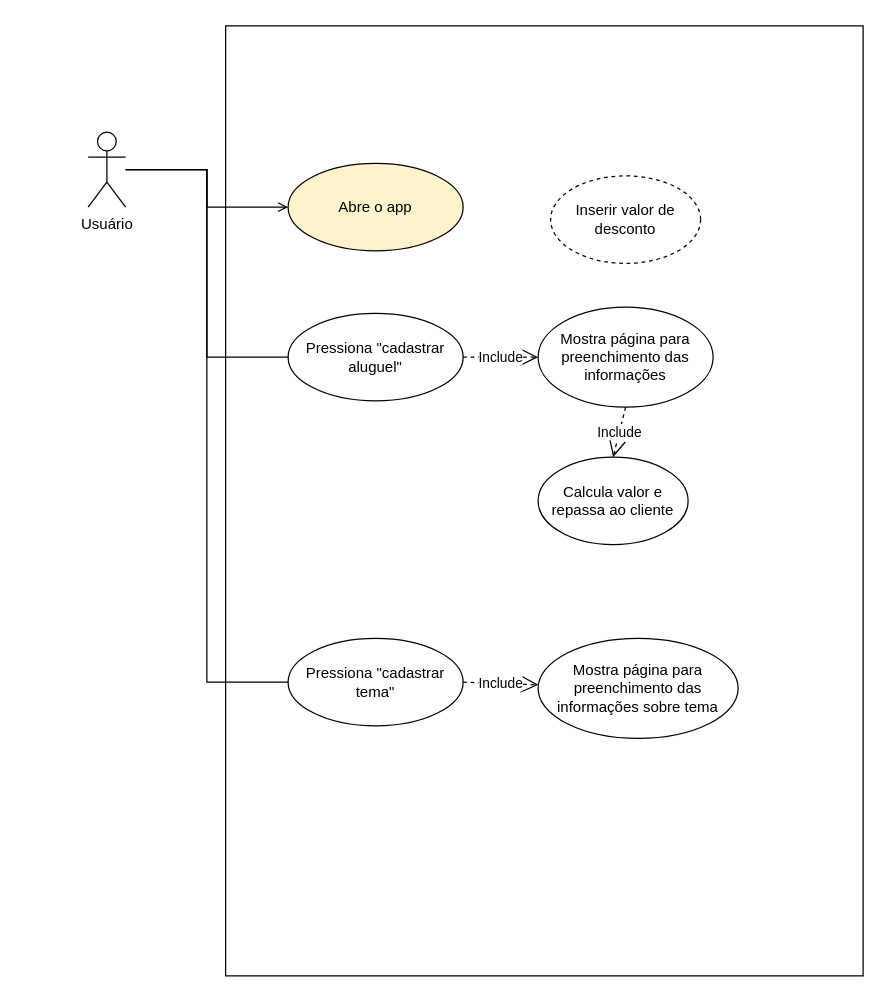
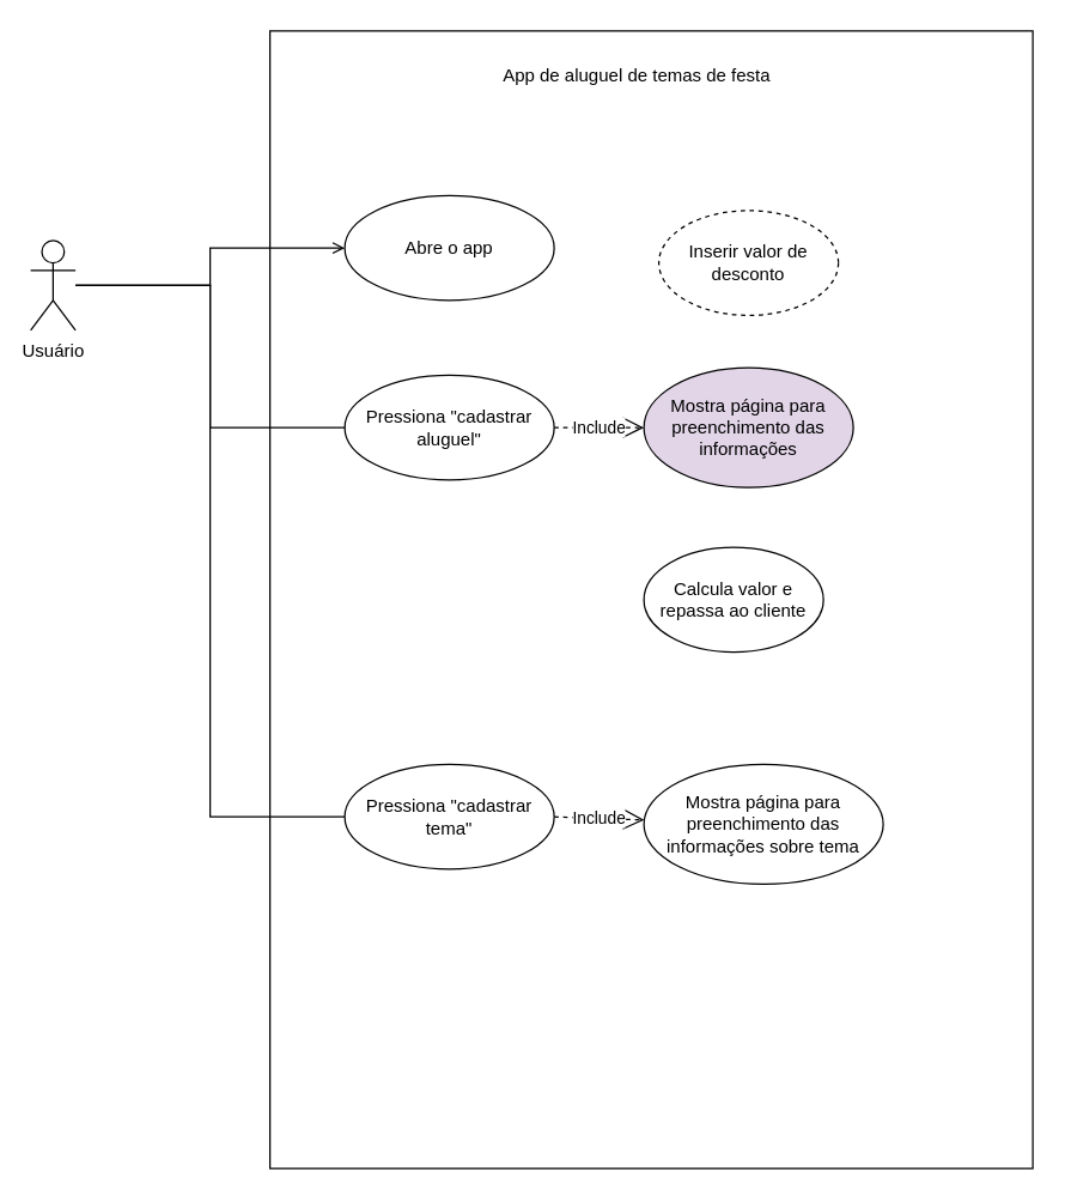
+ <mxCell id="4" value="App de aluguel de temas de festa" style="text;html=1;resizable=0;autosize=1;align=center;verticalAlign=middle;points=[];fillColor=none;strokeColor=none;rounded=0;" vertex="1" parent="1"><mxGeometry x="330" y="40" width="190" height="20" as="geometry" /></mxCell>
- <mxCell id="11" value="Usuário" style="shape=umlActor;verticalLabelPosition=bottom;verticalAlign=top;html=1;" vertex="1" parent="1"><mxGeometry x="70" y="105" width="30" height="60" as="geometry" /></mxCell>
+ <mxCell id="11" value="Usuário" style="shape=umlActor;verticalLabelPosition=bottom;verticalAlign=top;html=1;" vertex="1" parent="1"><mxGeometry x="20" y="160" width="30" height="60" as="geometry" /></mxCell>
- <mxCell id="12" value="Abre o app" style="ellipse;whiteSpace=wrap;html=1;fillColor=#fff2cc;" vertex="1" parent="1"><mxGeometry x="230" y="130" width="140" height="70" as="geometry" /></mxCell>
+ <mxCell id="12" value="Abre o app" style="ellipse;whiteSpace=wrap;html=1;" vertex="1" parent="1"><mxGeometry x="230" y="130" width="140" height="70" as="geometry" /></mxCell>
- <mxCell id="5" value="Mostra página para preenchimento das informações" style="ellipse;whiteSpace=wrap;html=1;" vertex="1" parent="1"><mxGeometry x="430" y="245" width="140" height="80" as="geometry" /></mxCell>
+ <mxCell id="5" value="Mostra página para preenchimento das informações" style="ellipse;whiteSpace=wrap;html=1;fillColor=#e1d5e7;" vertex="1" parent="1"><mxGeometry x="430" y="245" width="140" height="80" as="geometry" /></mxCell>
- <mxCell id="17" value="Include" style="endArrow=open;endSize=12;dashed=1;html=1;rounded=0;exitX=0.5;exitY=1;exitDx=0;exitDy=0;entryX=0.5;entryY=0;entryDx=0;entryDy=0;" edge="1" parent="1" source="5" target="16"><mxGeometry width="160" relative="1" as="geometry"><mxPoint x="380" y="295" as="sourcePoint" /><mxPoint x="440" y="295" as="targetPoint" /><Array as="points" /></mxGeometry></mxCell>
